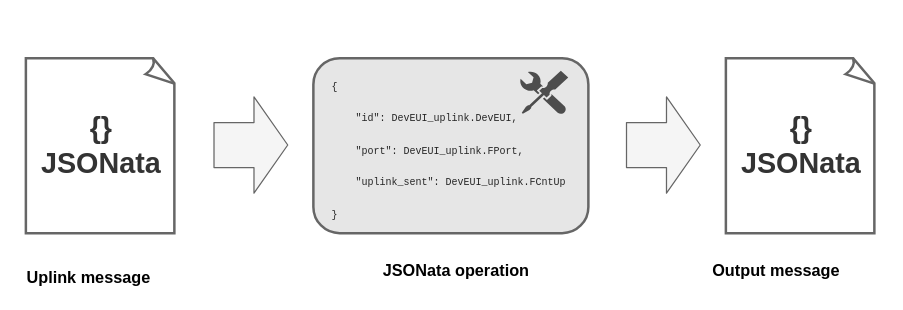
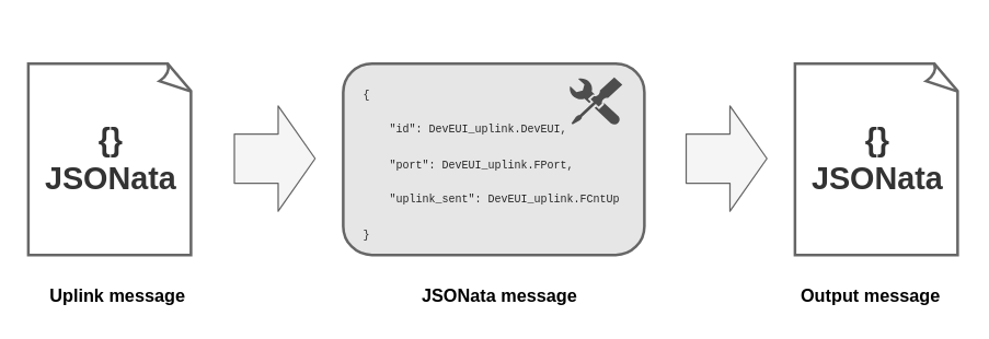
- <mxCell id="6" value="&lt;b&gt;&lt;font style=&quot;font-size: 13px&quot;&gt;JSONata operation&lt;/font&gt;&lt;/b&gt;" style="text;html=1;align=center;verticalAlign=middle;resizable=0;points=[];autosize=1;" parent="1" vertex="1"><mxGeometry x="298.89" y="206" width="130" height="20" as="geometry" /></mxCell>
+ <mxCell id="6" value="&lt;b&gt;&lt;font style=&quot;font-size: 13px&quot;&gt;JSONata message&lt;/font&gt;&lt;/b&gt;" style="text;html=1;align=center;verticalAlign=middle;resizable=0;points=[];autosize=1;" parent="1" vertex="1"><mxGeometry x="298.89" y="206" width="130" height="20" as="geometry" /></mxCell>
- <mxCell id="12" value="&lt;b&gt;&lt;font style=&quot;font-size: 13px&quot;&gt;Output message&lt;/font&gt;&lt;/b&gt;" style="text;html=1;align=center;verticalAlign=middle;resizable=0;points=[];autosize=1;" parent="1" vertex="1"><mxGeometry x="560" y="206" width="120" height="20" as="geometry" /></mxCell>
+ <mxCell id="12" value="&lt;b&gt;&lt;font style=&quot;font-size: 13px&quot;&gt;Output message&lt;/font&gt;&lt;/b&gt;" style="text;html=1;align=center;verticalAlign=middle;resizable=0;points=[];autosize=1;" parent="1" vertex="1"><mxGeometry x="575" y="206" width="120" height="20" as="geometry" /></mxCell>
- <mxCell id="4" value="&lt;b&gt;&lt;font style=&quot;font-size: 13px&quot;&gt;Uplink message&lt;/font&gt;&lt;/b&gt;" style="text;html=1;align=center;verticalAlign=middle;resizable=0;points=[];autosize=1;" parent="1" vertex="1"><mxGeometry x="15" y="211" width="110" height="20" as="geometry" /></mxCell>
+ <mxCell id="4" value="&lt;b&gt;&lt;font style=&quot;font-size: 13px&quot;&gt;Uplink message&lt;/font&gt;&lt;/b&gt;" style="text;html=1;align=center;verticalAlign=middle;resizable=0;points=[];autosize=1;" parent="1" vertex="1"><mxGeometry x="30" y="206" width="110" height="20" as="geometry" /></mxCell>
